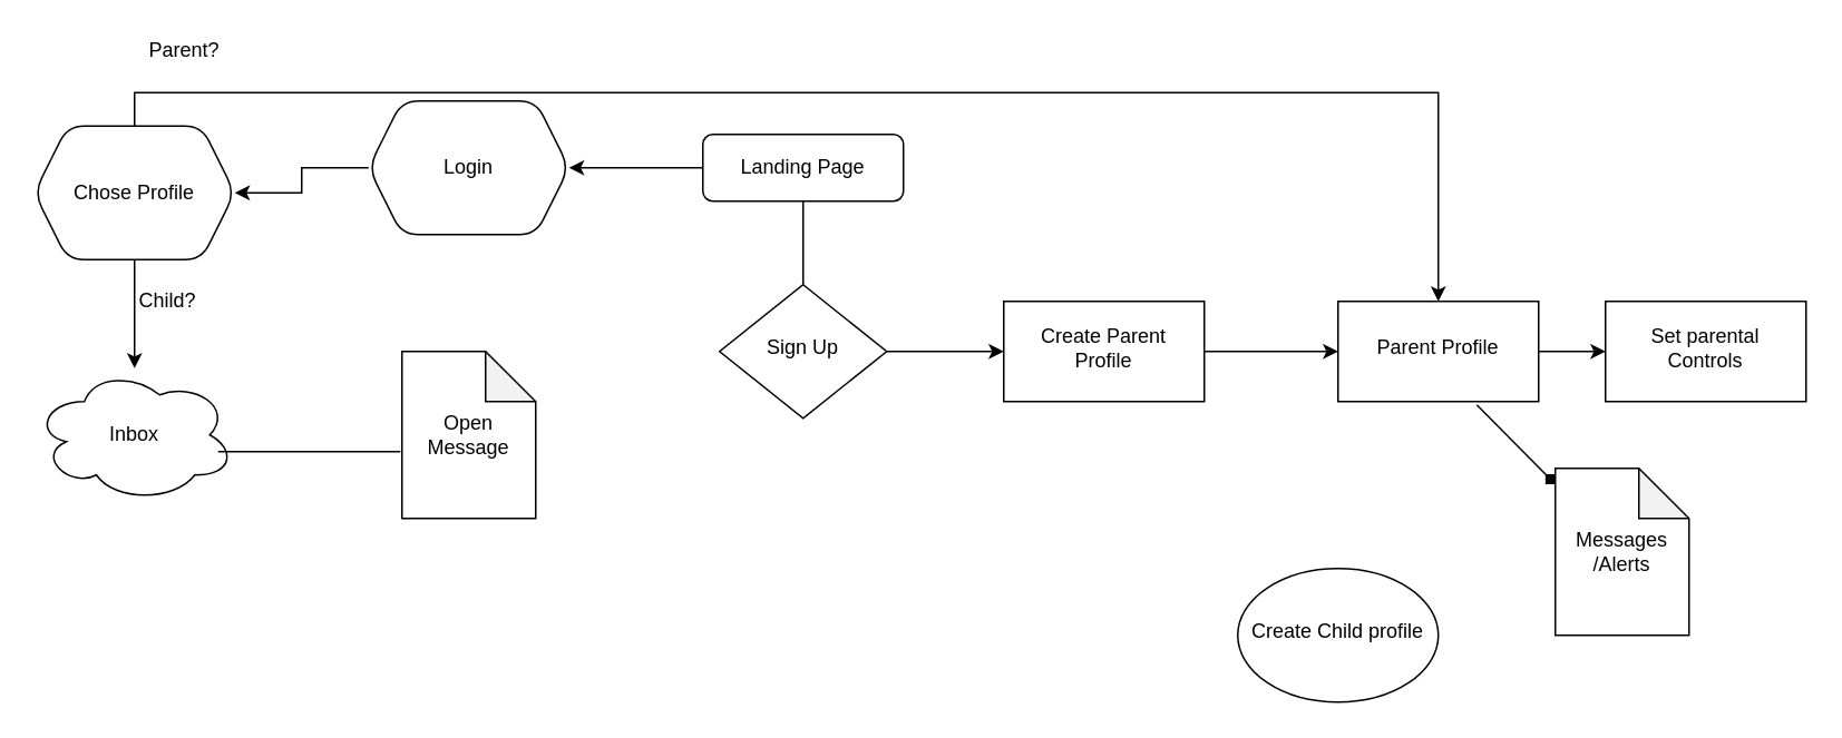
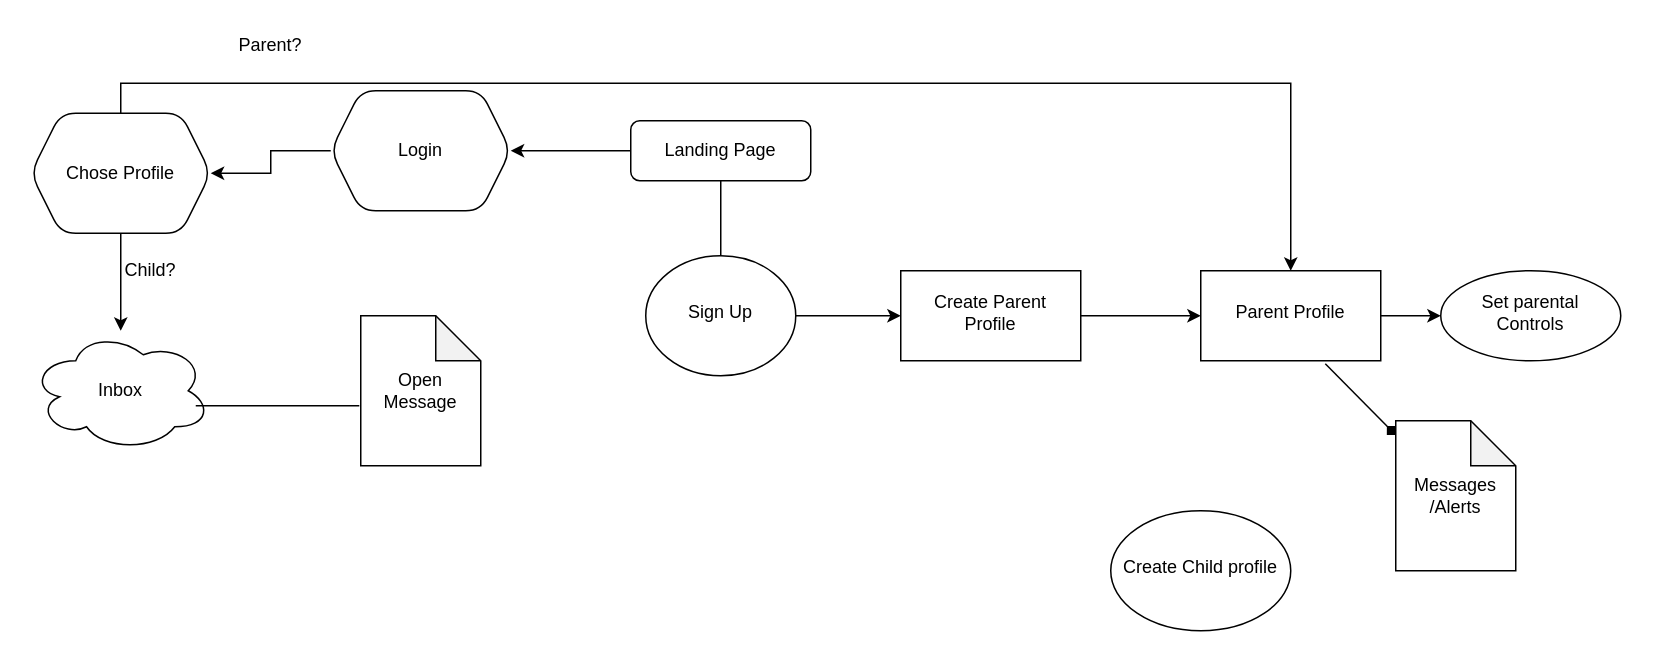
- <mxCell id="21" value="Parent?" style="text;html=1;strokeColor=none;fillColor=none;align=center;verticalAlign=middle;whiteSpace=wrap;rounded=0;" parent="1" vertex="1"><mxGeometry x="90" y="20" width="40" height="20" as="geometry" /></mxCell>
+ <mxCell id="21" value="Parent?" style="text;html=1;strokeColor=none;fillColor=none;align=center;verticalAlign=middle;whiteSpace=wrap;rounded=0;" parent="1" vertex="1"><mxGeometry x="160" y="20" width="40" height="20" as="geometry" /></mxCell>
- <mxCell id="6" value="Sign Up" style="rhombus;whiteSpace=wrap;html=1;shadow=0;fontFamily=Helvetica;fontSize=12;align=center;strokeWidth=1;spacing=6;spacingTop=-4;" parent="1" vertex="1"><mxGeometry x="430" y="170" width="100" height="80" as="geometry" /></mxCell>
+ <mxCell id="6" value="Sign Up" style="ellipse;whiteSpace=wrap;html=1;shadow=0;fontFamily=Helvetica;fontSize=12;align=center;strokeWidth=1;spacing=6;spacingTop=-4;" parent="1" vertex="1"><mxGeometry x="430" y="170" width="100" height="80" as="geometry" /></mxCell>
- <mxCell id="19" value="Set parental Controls" style="whiteSpace=wrap;html=1;shadow=0;strokeWidth=1;spacing=6;spacingTop=-4;" parent="1" vertex="1"><mxGeometry x="960" y="180" width="120" height="60" as="geometry" /></mxCell>
+ <mxCell id="19" value="Set parental Controls" style="ellipse;whiteSpace=wrap;html=1;shadow=0;strokeWidth=1;spacing=6;spacingTop=-4;" parent="1" vertex="1"><mxGeometry x="960" y="180" width="120" height="60" as="geometry" /></mxCell>
